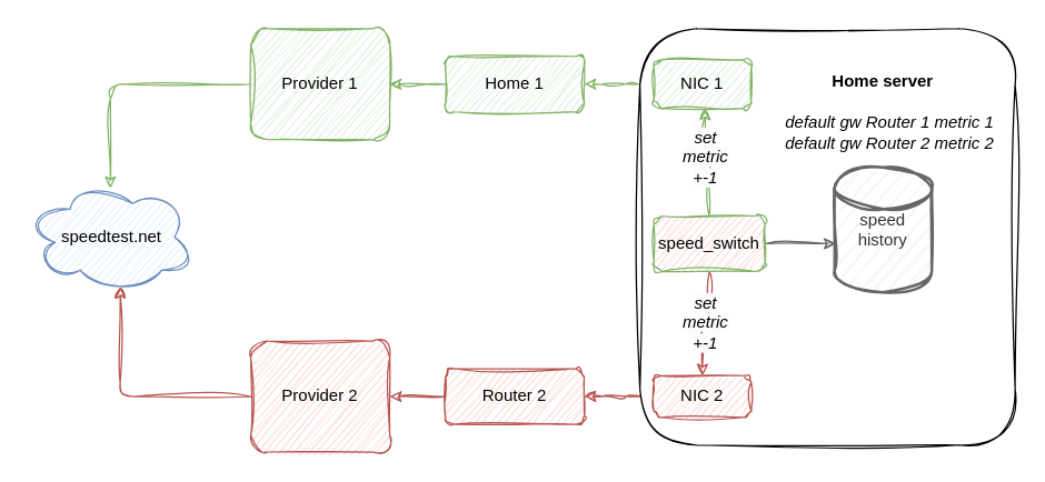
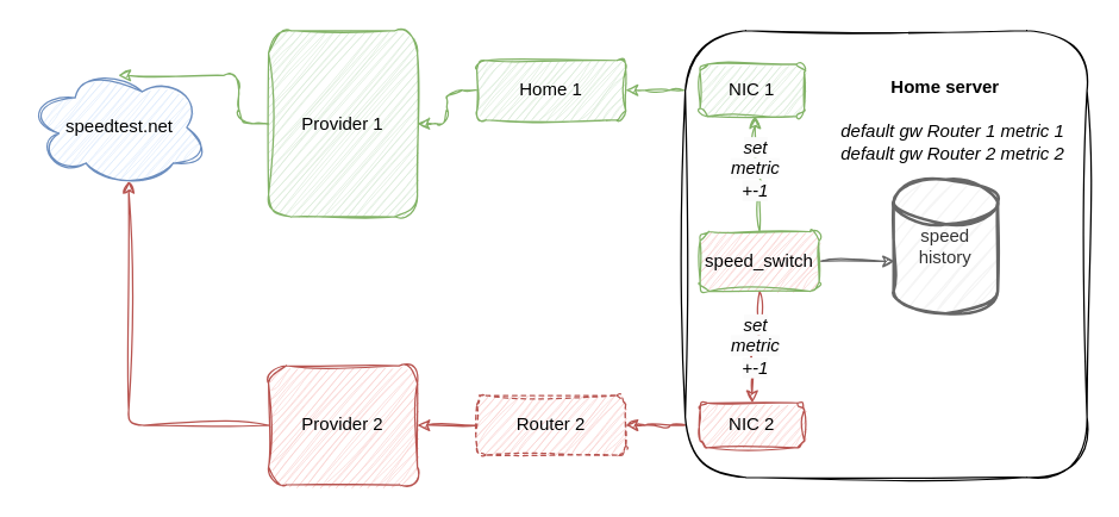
- <mxCell id="8" value="Provider 1" style="whiteSpace=wrap;html=1;align=center;labelBackgroundColor=none;sketch=1;curveFitting=1;jiggle=2;rounded=1;fillColor=#d5e8d4;strokeColor=#82b366;" vertex="1" parent="1"><mxGeometry x="180" y="20" width="100" height="80" as="geometry" /></mxCell>
+ <mxCell id="8" value="Provider 1" style="whiteSpace=wrap;html=1;align=center;labelBackgroundColor=none;sketch=1;curveFitting=1;jiggle=2;rounded=1;fillColor=#d5e8d4;strokeColor=#82b366;" vertex="1" parent="1"><mxGeometry x="180" y="20" width="100" height="125" as="geometry" /></mxCell>
- <mxCell id="23" value="speedtest.net" style="ellipse;shape=cloud;whiteSpace=wrap;html=1;labelBackgroundColor=none;sketch=1;curveFitting=1;jiggle=2;rounded=1;fillColor=#dae8fc;strokeColor=#6c8ebf;" vertex="1" parent="1"><mxGeometry x="20" y="130" width="120" height="80" as="geometry" /></mxCell>
+ <mxCell id="23" value="speedtest.net" style="ellipse;shape=cloud;whiteSpace=wrap;html=1;labelBackgroundColor=none;sketch=1;curveFitting=1;jiggle=2;rounded=1;fillColor=#dae8fc;strokeColor=#6c8ebf;" vertex="1" parent="1"><mxGeometry x="20" y="45" width="120" height="80" as="geometry" /></mxCell>
- <mxCell id="3" value="Router 2" style="whiteSpace=wrap;html=1;align=center;labelBackgroundColor=none;sketch=1;curveFitting=1;jiggle=2;rounded=1;fillColor=#f8cecc;strokeColor=#b85450;" vertex="1" parent="1"><mxGeometry x="320" y="265" width="100" height="40" as="geometry" /></mxCell>
+ <mxCell id="3" value="Router 2" style="whiteSpace=wrap;html=1;align=center;labelBackgroundColor=none;sketch=1;curveFitting=1;jiggle=2;rounded=1;fillColor=#f8cecc;strokeColor=#b85450;dashed=1;" vertex="1" parent="1"><mxGeometry x="320" y="265" width="100" height="40" as="geometry" /></mxCell>
